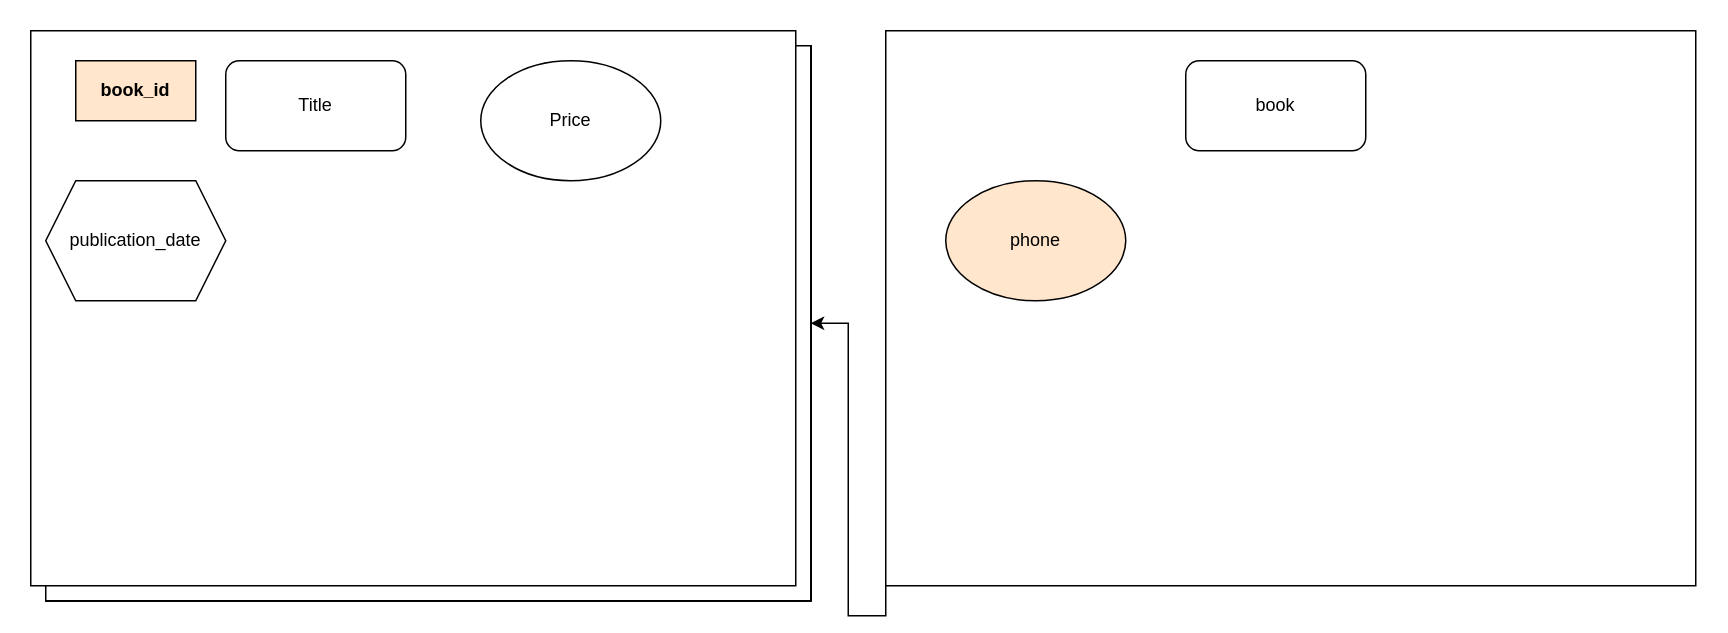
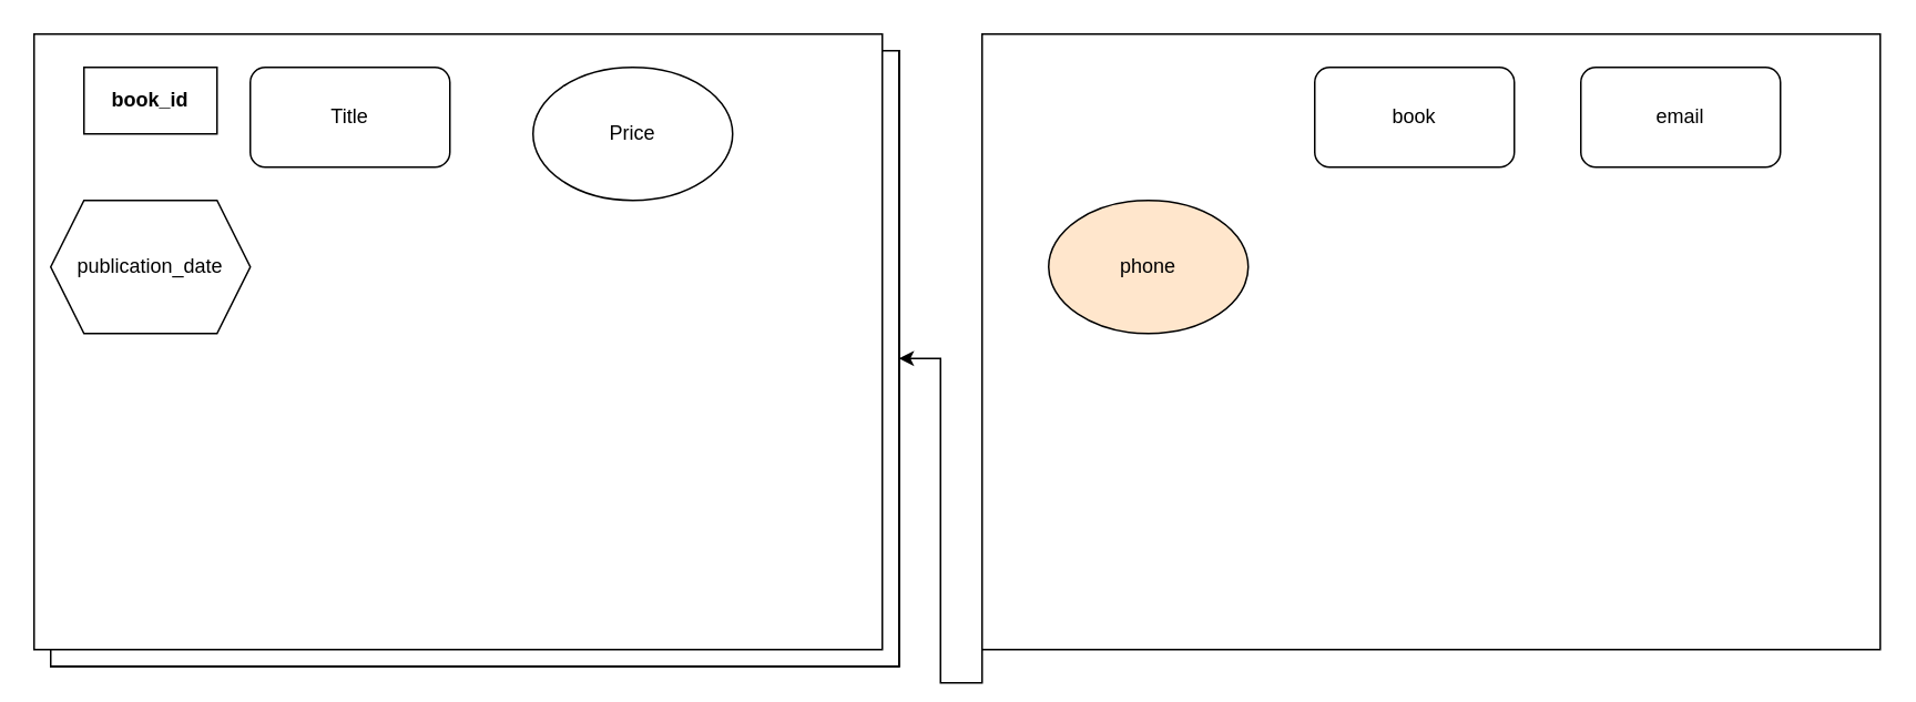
- <mxCell id="10" value="&lt;b&gt;book_id&lt;/b&gt;" style="rounded=0;whiteSpace=wrap;html=1;fillColor=#ffe6cc;" vertex="1" parent="1"><mxGeometry x="50" y="40" width="80" height="40" as="geometry" /></mxCell>
+ <mxCell id="10" value="&lt;b&gt;book_id&lt;/b&gt;" style="rounded=0;whiteSpace=wrap;html=1;" vertex="1" parent="1"><mxGeometry x="50" y="40" width="80" height="40" as="geometry" /></mxCell>
+ <mxCell id="17" value="email" style="rounded=1;whiteSpace=wrap;html=1;" vertex="1" parent="1"><mxGeometry x="950" y="40" width="120" height="60" as="geometry" /></mxCell>
